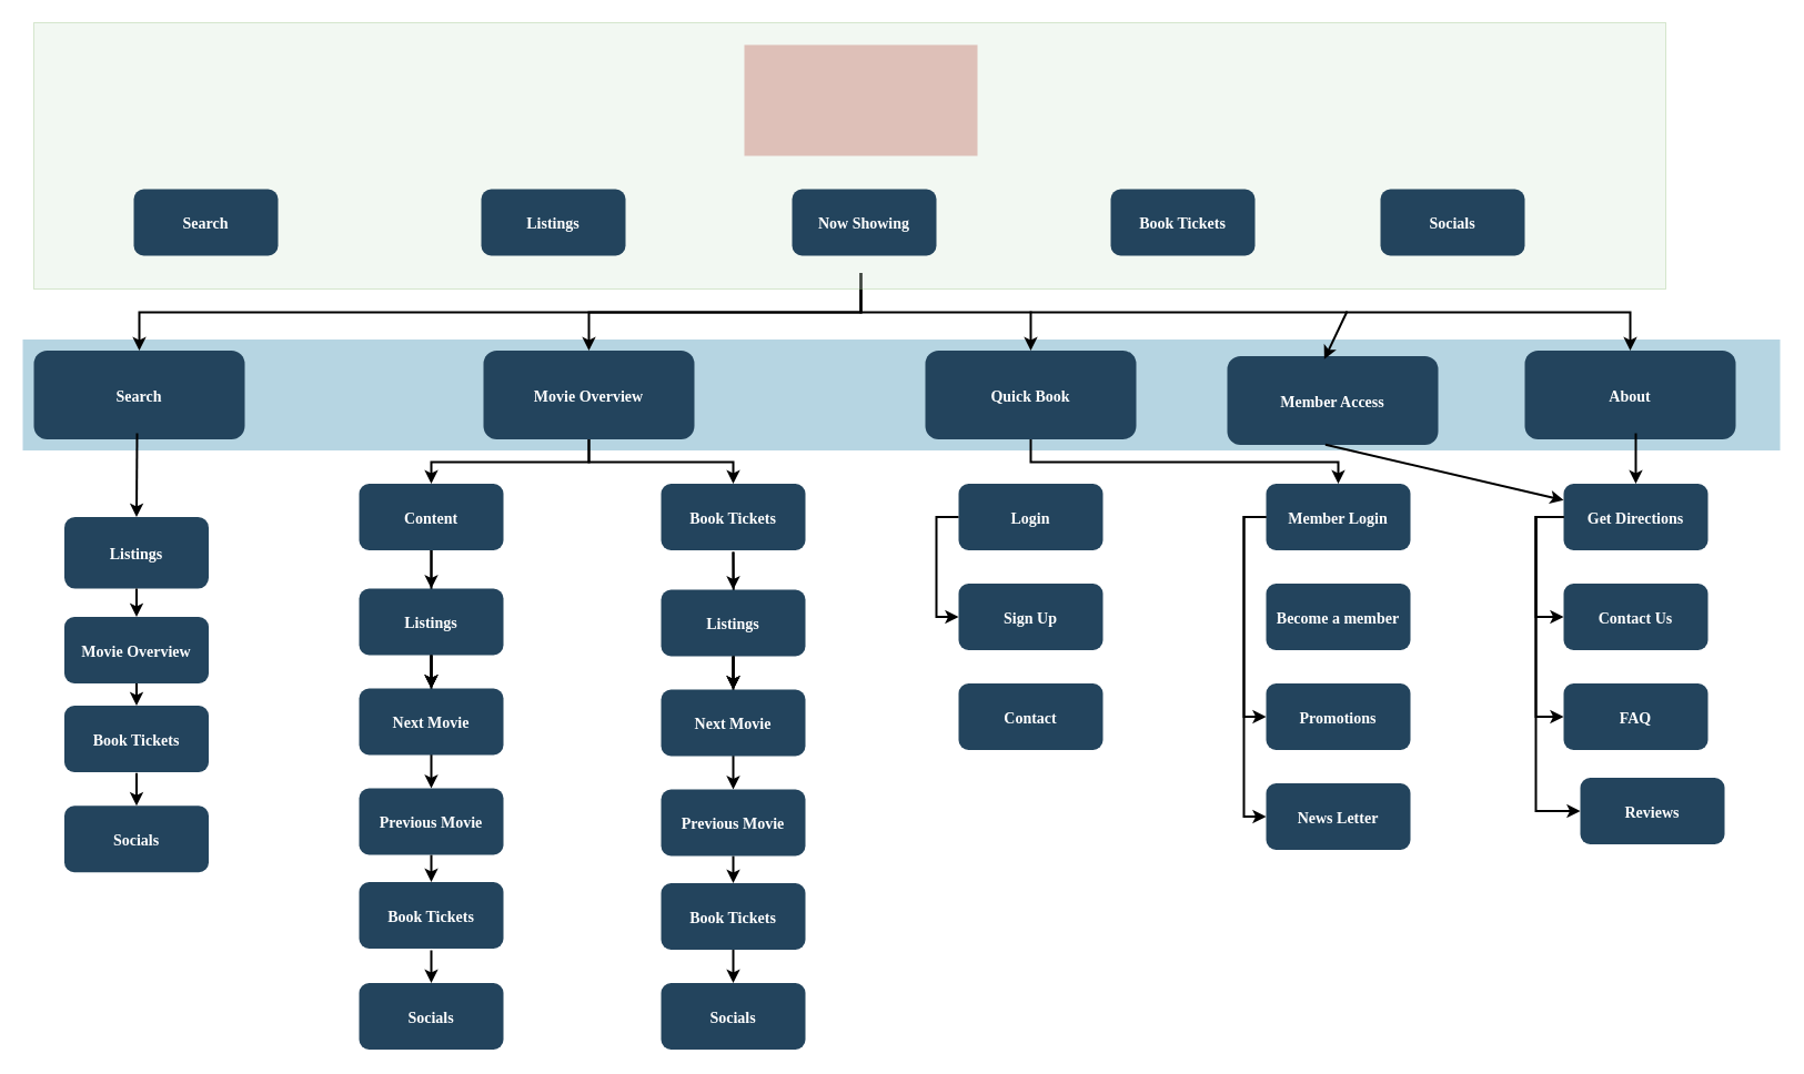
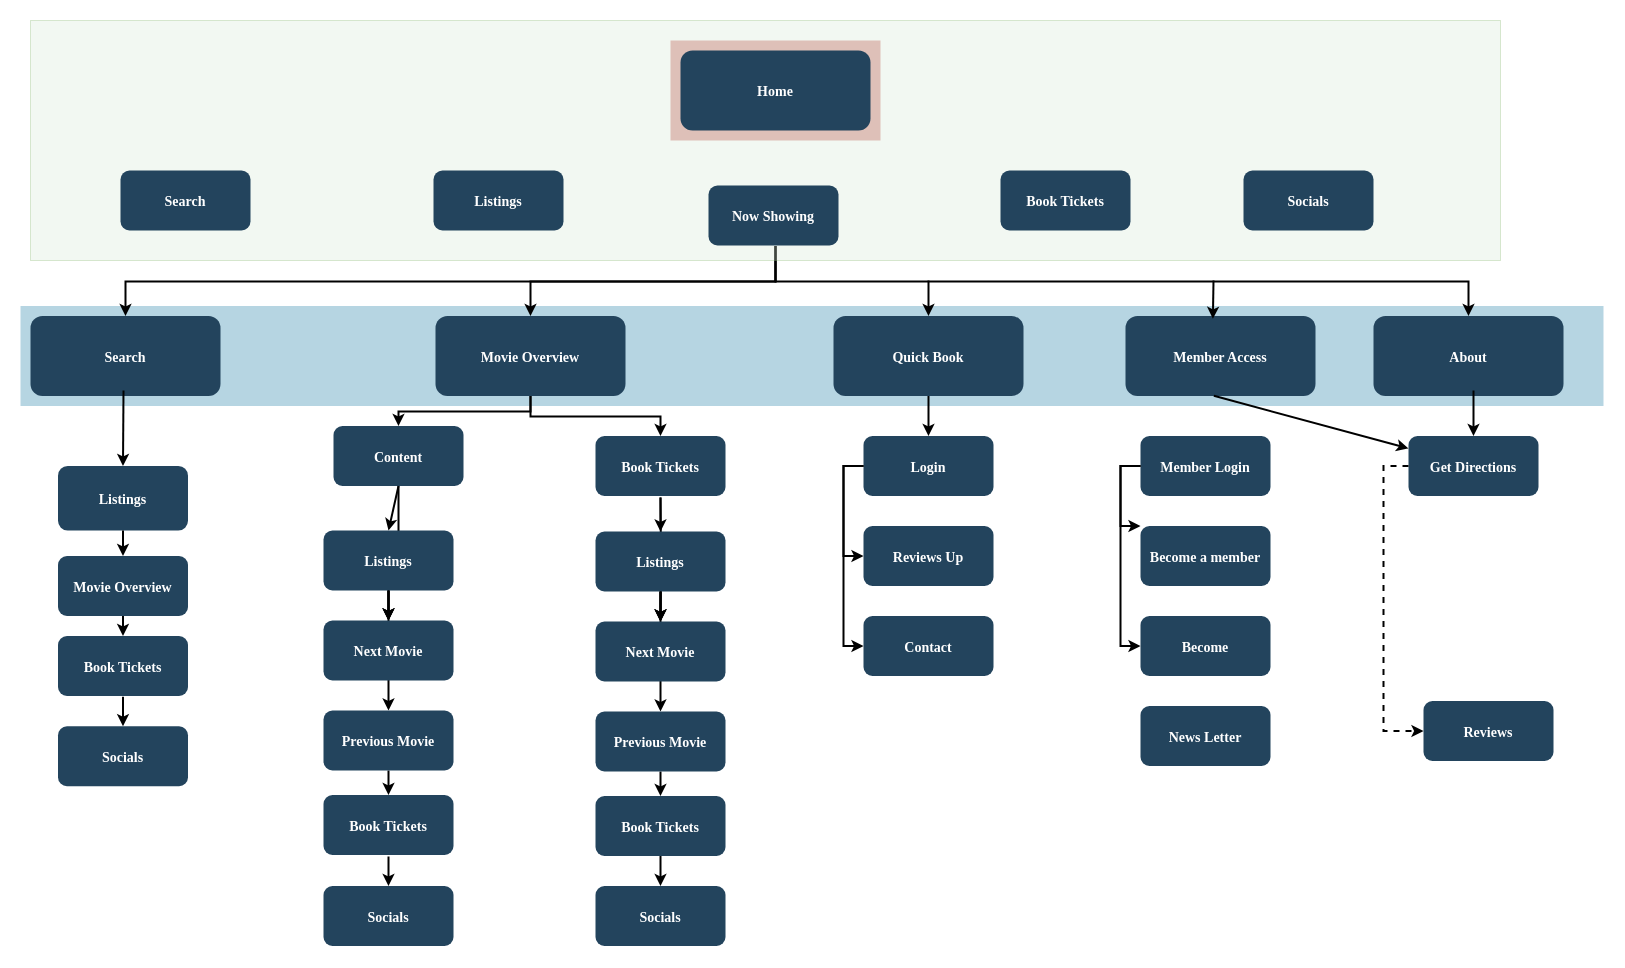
+ <mxCell id="46" value="Home" style="rounded=1;fillColor=#23445D;gradientColor=none;strokeColor=none;fontColor=#FFFFFF;fontStyle=1;fontFamily=Tahoma;fontSize=14" parent="1" vertex="1"><mxGeometry x="680" y="50" width="190" height="80" as="geometry" /></mxCell>
- <mxCell id="47" value="Now Showing" style="rounded=1;fillColor=#23445D;gradientColor=none;strokeColor=none;fontColor=#FFFFFF;fontStyle=1;fontFamily=Tahoma;fontSize=14" parent="1" vertex="1"><mxGeometry x="713" y="170" width="130" height="60" as="geometry" /></mxCell>
+ <mxCell id="47" value="Now Showing" style="rounded=1;fillColor=#23445D;gradientColor=none;strokeColor=none;fontColor=#FFFFFF;fontStyle=1;fontFamily=Tahoma;fontSize=14" parent="1" vertex="1"><mxGeometry x="708" y="185" width="130" height="60" as="geometry" /></mxCell>
- <mxCell id="75" value="Member Access" style="rounded=1;fillColor=#23445D;gradientColor=none;strokeColor=none;fontColor=#FFFFFF;fontStyle=1;fontFamily=Tahoma;fontSize=14" parent="1" vertex="1"><mxGeometry x="1105" y="320.5" width="190" height="80" as="geometry" /></mxCell>
+ <mxCell id="75" value="Member Access" style="rounded=1;fillColor=#23445D;gradientColor=none;strokeColor=none;fontColor=#FFFFFF;fontStyle=1;fontFamily=Tahoma;fontSize=14" parent="1" vertex="1"><mxGeometry x="1125" y="315.5" width="190" height="80" as="geometry" /></mxCell>
- <mxCell id="39" value="" style="edgeStyle=elbowEdgeStyle;elbow=vertical;strokeWidth=2;rounded=0;" parent="1" source="5" target="20" edge="1"><mxGeometry x="-60" y="135.5" width="100" height="100" as="geometry"><mxPoint x="-137" y="215.5" as="sourcePoint" /><mxPoint x="-37" y="115.5" as="targetPoint" /></mxGeometry></mxCell>
+ <mxCell id="39" value="" style="edgeStyle=elbowEdgeStyle;elbow=vertical;strokeWidth=2;rounded=0" parent="1" source="5" target="17" edge="1"><mxGeometry x="-60" y="135.5" width="100" height="100" as="geometry"><mxPoint x="-137" y="215.5" as="sourcePoint" /><mxPoint x="-37" y="115.5" as="targetPoint" /></mxGeometry></mxCell>
- <mxCell id="11" value="Content" style="rounded=1;fillColor=#23445D;gradientColor=none;strokeColor=none;fontColor=#FFFFFF;fontStyle=1;fontFamily=Tahoma;fontSize=14" parent="1" vertex="1"><mxGeometry x="323" y="435.5" width="130" height="60" as="geometry" /></mxCell>
+ <mxCell id="11" value="Content" style="rounded=1;fillColor=#23445D;gradientColor=none;strokeColor=none;fontColor=#FFFFFF;fontStyle=1;fontFamily=Tahoma;fontSize=14" parent="1" vertex="1"><mxGeometry x="333" y="425.5" width="130" height="60" as="geometry" /></mxCell>
+ <mxCell id="32" value="" style="edgeStyle=elbowEdgeStyle;elbow=horizontal;strokeWidth=2;rounded=0" parent="1" source="20" target="21" edge="1"><mxGeometry x="-23" y="135.5" width="100" height="100" as="geometry"><mxPoint x="-100" y="215.5" as="sourcePoint" /><mxPoint x="0" y="115.5" as="targetPoint" /><Array as="points"><mxPoint x="1120" y="525.5" /></Array></mxGeometry></mxCell>
- <mxCell id="35" value="" style="edgeStyle=elbowEdgeStyle;elbow=horizontal;strokeWidth=2;rounded=0" parent="1" source="24" target="25" edge="1"><mxGeometry x="70" y="135.5" width="100" height="100" as="geometry"><mxPoint x="-7" y="215.5" as="sourcePoint" /><mxPoint x="93" y="115.5" as="targetPoint" /><Array as="points"><mxPoint x="1383" y="515.5" /></Array></mxGeometry></mxCell>
- <mxCell id="25" value="Contact Us" style="rounded=1;fillColor=#23445D;gradientColor=none;strokeColor=none;fontColor=#FFFFFF;fontStyle=1;fontFamily=Tahoma;fontSize=14" parent="1" vertex="1"><mxGeometry x="1408" y="525.5" width="130" height="60" as="geometry" /></mxCell>
- <mxCell id="18" value="Sign Up" style="rounded=1;fillColor=#23445D;gradientColor=none;strokeColor=none;fontColor=#FFFFFF;fontStyle=1;fontFamily=Tahoma;fontSize=14" parent="1" vertex="1"><mxGeometry x="863" y="525.5" width="130" height="60" as="geometry" /></mxCell>
+ <mxCell id="18" value="Reviews Up" style="rounded=1;fillColor=#23445D;gradientColor=none;strokeColor=none;fontColor=#FFFFFF;fontStyle=1;fontFamily=Tahoma;fontSize=14" parent="1" vertex="1"><mxGeometry x="863" y="525.5" width="130" height="60" as="geometry" /></mxCell>
+ <mxCell id="31" value="" style="edgeStyle=elbowEdgeStyle;elbow=horizontal;strokeWidth=2;rounded=0" parent="1" source="17" target="19" edge="1"><mxGeometry x="-60" y="135.5" width="100" height="100" as="geometry"><mxPoint x="-137" y="215.5" as="sourcePoint" /><mxPoint x="-37" y="115.5" as="targetPoint" /><Array as="points"><mxPoint x="843" y="565.5" /></Array></mxGeometry></mxCell>
- <mxCell id="36" value="" style="edgeStyle=elbowEdgeStyle;elbow=horizontal;strokeWidth=2;rounded=0" parent="1" source="24" target="26" edge="1"><mxGeometry x="70" y="135.5" width="100" height="100" as="geometry"><mxPoint x="-7" y="215.5" as="sourcePoint" /><mxPoint x="93" y="115.5" as="targetPoint" /><Array as="points"><mxPoint x="1383" y="575.5" /></Array></mxGeometry></mxCell>
- <mxCell id="26" value="FAQ" style="rounded=1;fillColor=#23445D;gradientColor=none;strokeColor=none;fontColor=#FFFFFF;fontStyle=1;fontFamily=Tahoma;fontSize=14" parent="1" vertex="1"><mxGeometry x="1408" y="615.5" width="130" height="60" as="geometry" /></mxCell>
- <mxCell id="22" value="Promotions" style="rounded=1;fillColor=#23445D;gradientColor=none;strokeColor=none;fontColor=#FFFFFF;fontStyle=1;fontFamily=Tahoma;fontSize=14" parent="1" vertex="1"><mxGeometry x="1140" y="615.5" width="130" height="60" as="geometry" /></mxCell>
+ <mxCell id="22" value="Become" style="rounded=1;fillColor=#23445D;gradientColor=none;strokeColor=none;fontColor=#FFFFFF;fontStyle=1;fontFamily=Tahoma;fontSize=14" parent="1" vertex="1"><mxGeometry x="1140" y="615.5" width="130" height="60" as="geometry" /></mxCell>
- <mxCell id="34" value="" style="edgeStyle=elbowEdgeStyle;elbow=horizontal;strokeWidth=2;rounded=0" parent="1" source="20" target="23" edge="1"><mxGeometry x="-23" y="135.5" width="100" height="100" as="geometry"><mxPoint x="-100" y="215.5" as="sourcePoint" /><mxPoint x="0" y="115.5" as="targetPoint" /><Array as="points"><mxPoint x="1120" y="605.5" /></Array></mxGeometry></mxCell>
- <mxCell id="37" value="" style="edgeStyle=elbowEdgeStyle;elbow=horizontal;strokeWidth=2;rounded=0" parent="1" source="24" target="27" edge="1"><mxGeometry x="70" y="135.5" width="100" height="100" as="geometry"><mxPoint x="-7" y="215.5" as="sourcePoint" /><mxPoint x="93" y="115.5" as="targetPoint" /><Array as="points"><mxPoint x="1383" y="605.5" /></Array></mxGeometry></mxCell>
+ <mxCell id="37" value="" style="edgeStyle=elbowEdgeStyle;elbow=horizontal;strokeWidth=2;rounded=0;dashed=1;" parent="1" source="24" target="27" edge="1"><mxGeometry x="70" y="135.5" width="100" height="100" as="geometry"><mxPoint x="-7" y="215.5" as="sourcePoint" /><mxPoint x="93" y="115.5" as="targetPoint" /><Array as="points"><mxPoint x="1383" y="605.5" /></Array></mxGeometry></mxCell>
